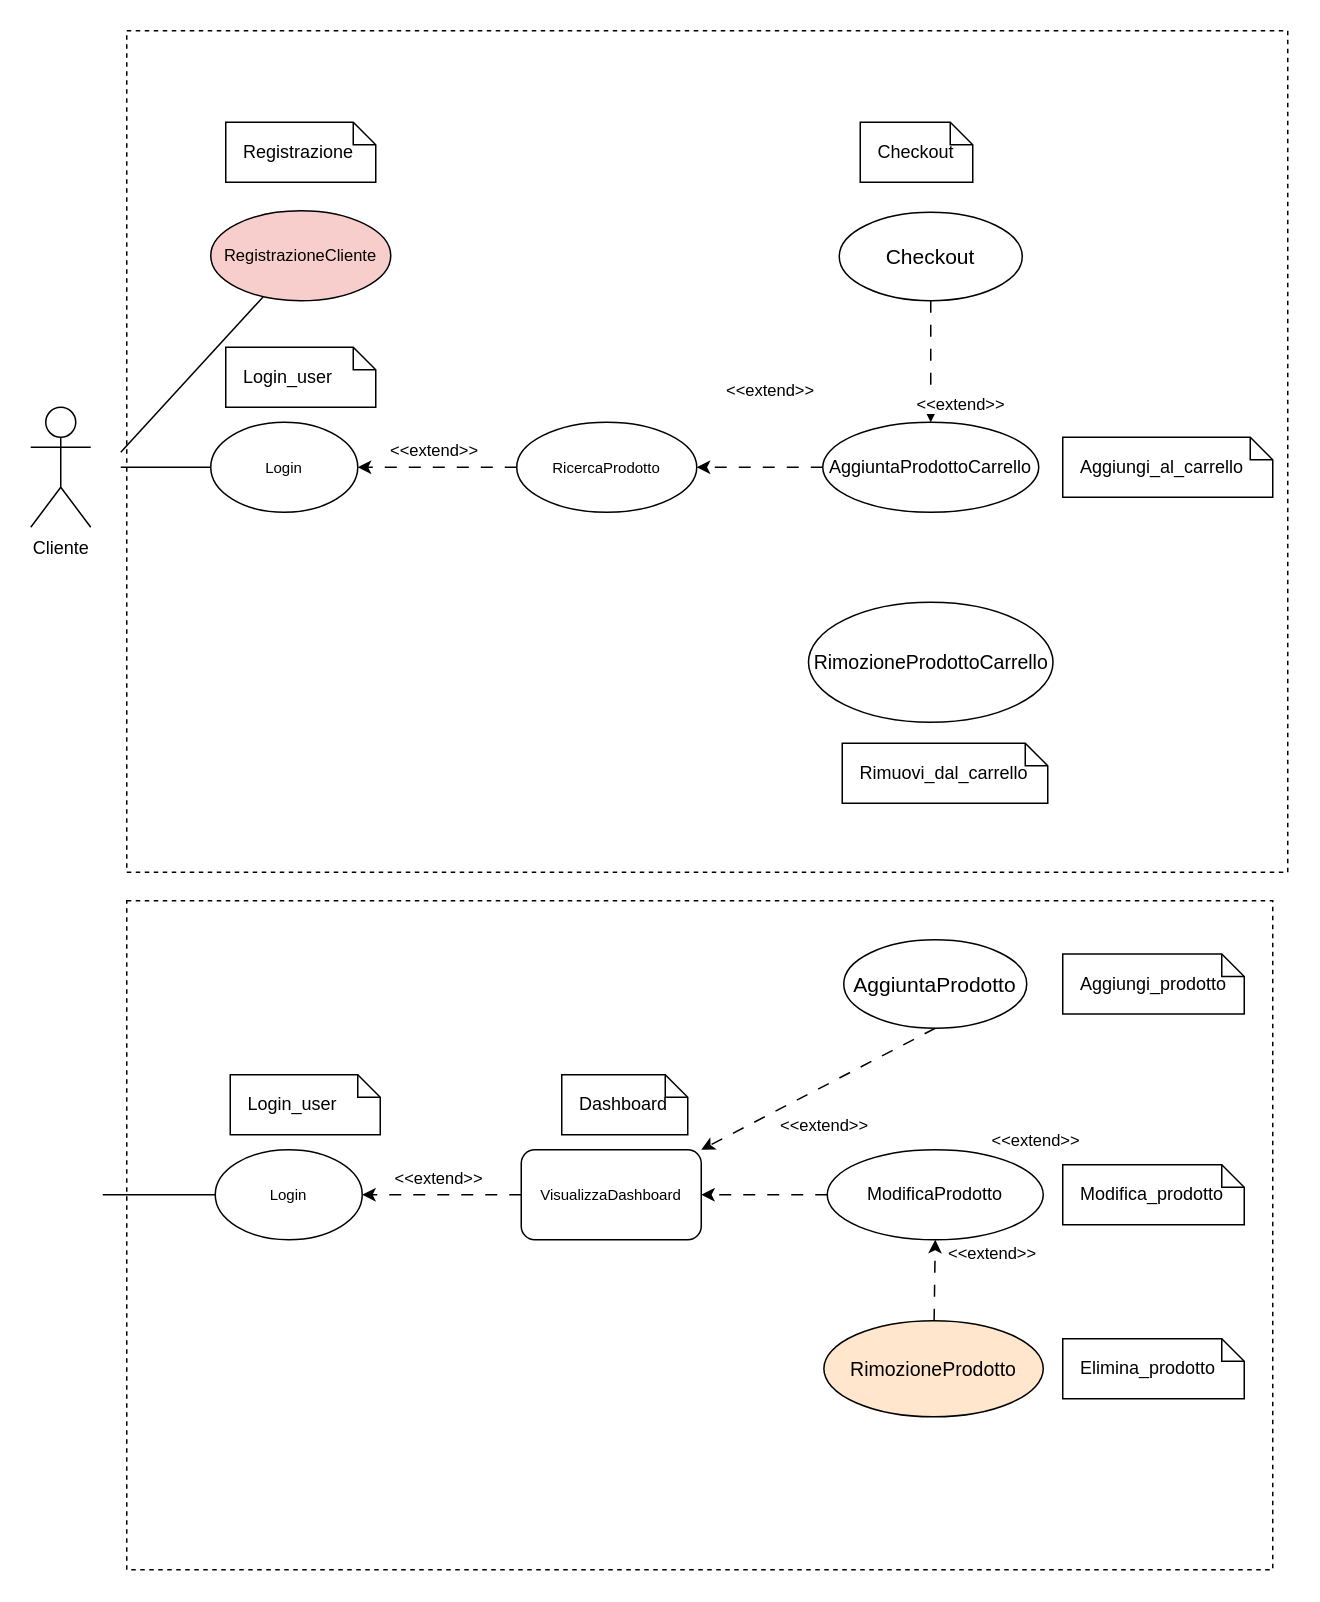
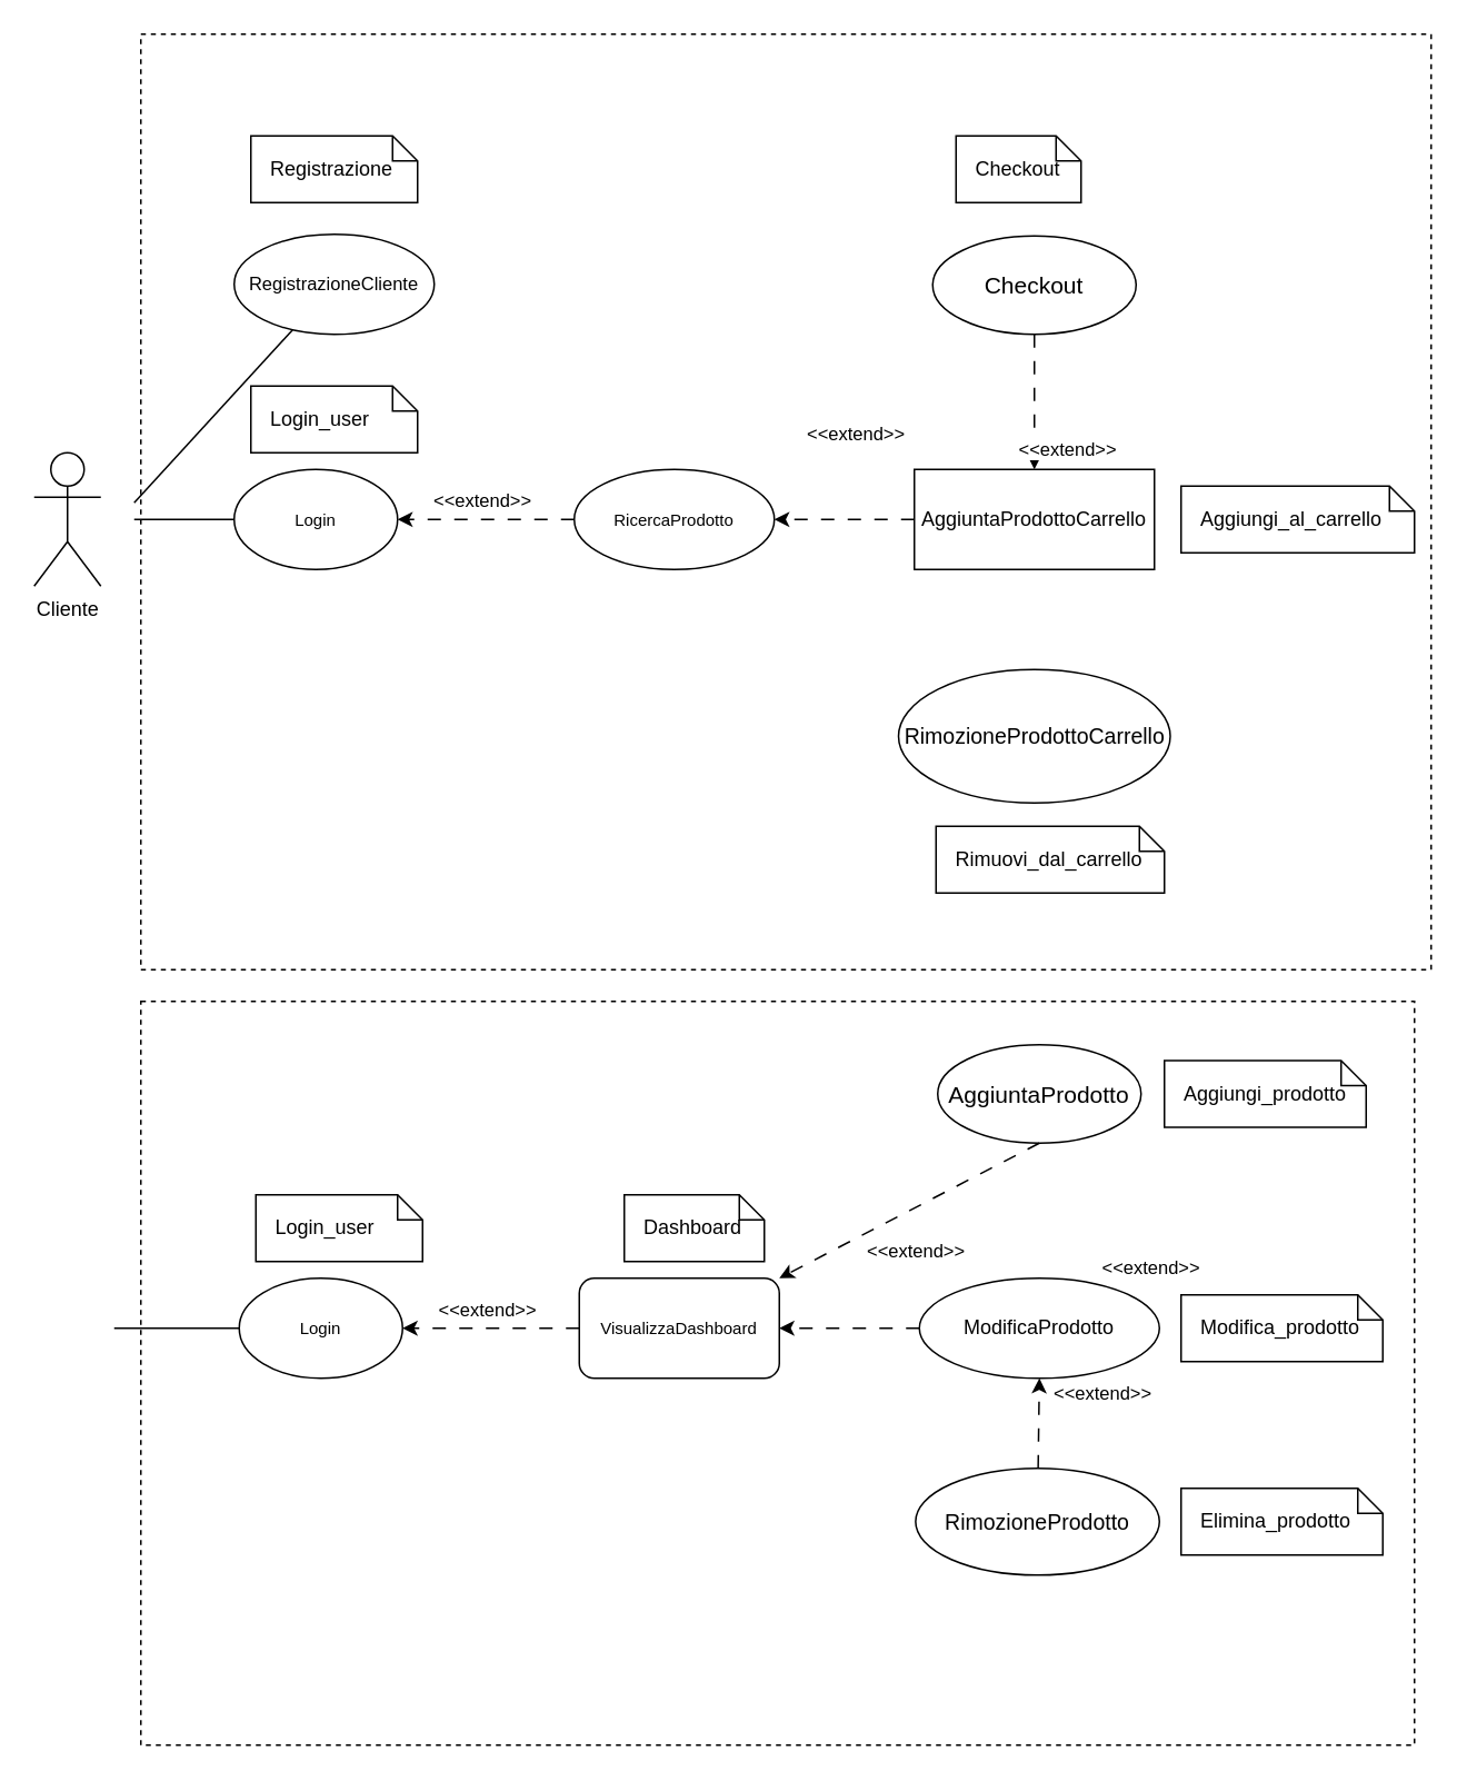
- <mxCell id="4" value="&lt;font style=&quot;font-size: 11px;&quot;&gt;RegistrazioneCliente&lt;/font&gt;" style="ellipse;whiteSpace=wrap;html=1;fillColor=#f8cecc;" parent="1" vertex="1"><mxGeometry x="140" y="140" width="120" height="60" as="geometry" /></mxCell>
+ <mxCell id="4" value="&lt;font style=&quot;font-size: 11px;&quot;&gt;RegistrazioneCliente&lt;/font&gt;" style="ellipse;whiteSpace=wrap;html=1;" parent="1" vertex="1"><mxGeometry x="140" y="140" width="120" height="60" as="geometry" /></mxCell>
- <mxCell id="5" value="AggiuntaProdottoCarrello" style="ellipse;whiteSpace=wrap;html=1;" parent="1" vertex="1"><mxGeometry x="548" y="281" width="144" height="60" as="geometry" /></mxCell>
+ <mxCell id="5" value="AggiuntaProdottoCarrello" style="whiteSpace=wrap;html=1;rounded=0;" parent="1" vertex="1"><mxGeometry x="548" y="281" width="144" height="60" as="geometry" /></mxCell>
- <mxCell id="33" value="Aggiungi_prodotto" style="shape=note;size=15;align=left;spacingLeft=10;html=1;whiteSpace=wrap;" vertex="1" parent="1"><mxGeometry x="708" y="635.5" width="121" height="40" as="geometry" /></mxCell>
+ <mxCell id="33" value="Aggiungi_prodotto" style="shape=note;size=15;align=left;spacingLeft=10;html=1;whiteSpace=wrap;" vertex="1" parent="1"><mxGeometry x="698" y="635.5" width="121" height="40" as="geometry" /></mxCell>
- <mxCell id="24" value="&lt;font style=&quot;font-size: 13px;&quot;&gt;RimozioneProdotto&lt;/font&gt;" style="ellipse;whiteSpace=wrap;html=1;fontSize=13;fillColor=#ffe6cc;" parent="1" vertex="1"><mxGeometry x="548.75" y="880" width="146.25" height="64" as="geometry" /></mxCell>
+ <mxCell id="24" value="&lt;font style=&quot;font-size: 13px;&quot;&gt;RimozioneProdotto&lt;/font&gt;" style="ellipse;whiteSpace=wrap;html=1;fontSize=13;" parent="1" vertex="1"><mxGeometry x="548.75" y="880" width="146.25" height="64" as="geometry" /></mxCell>
